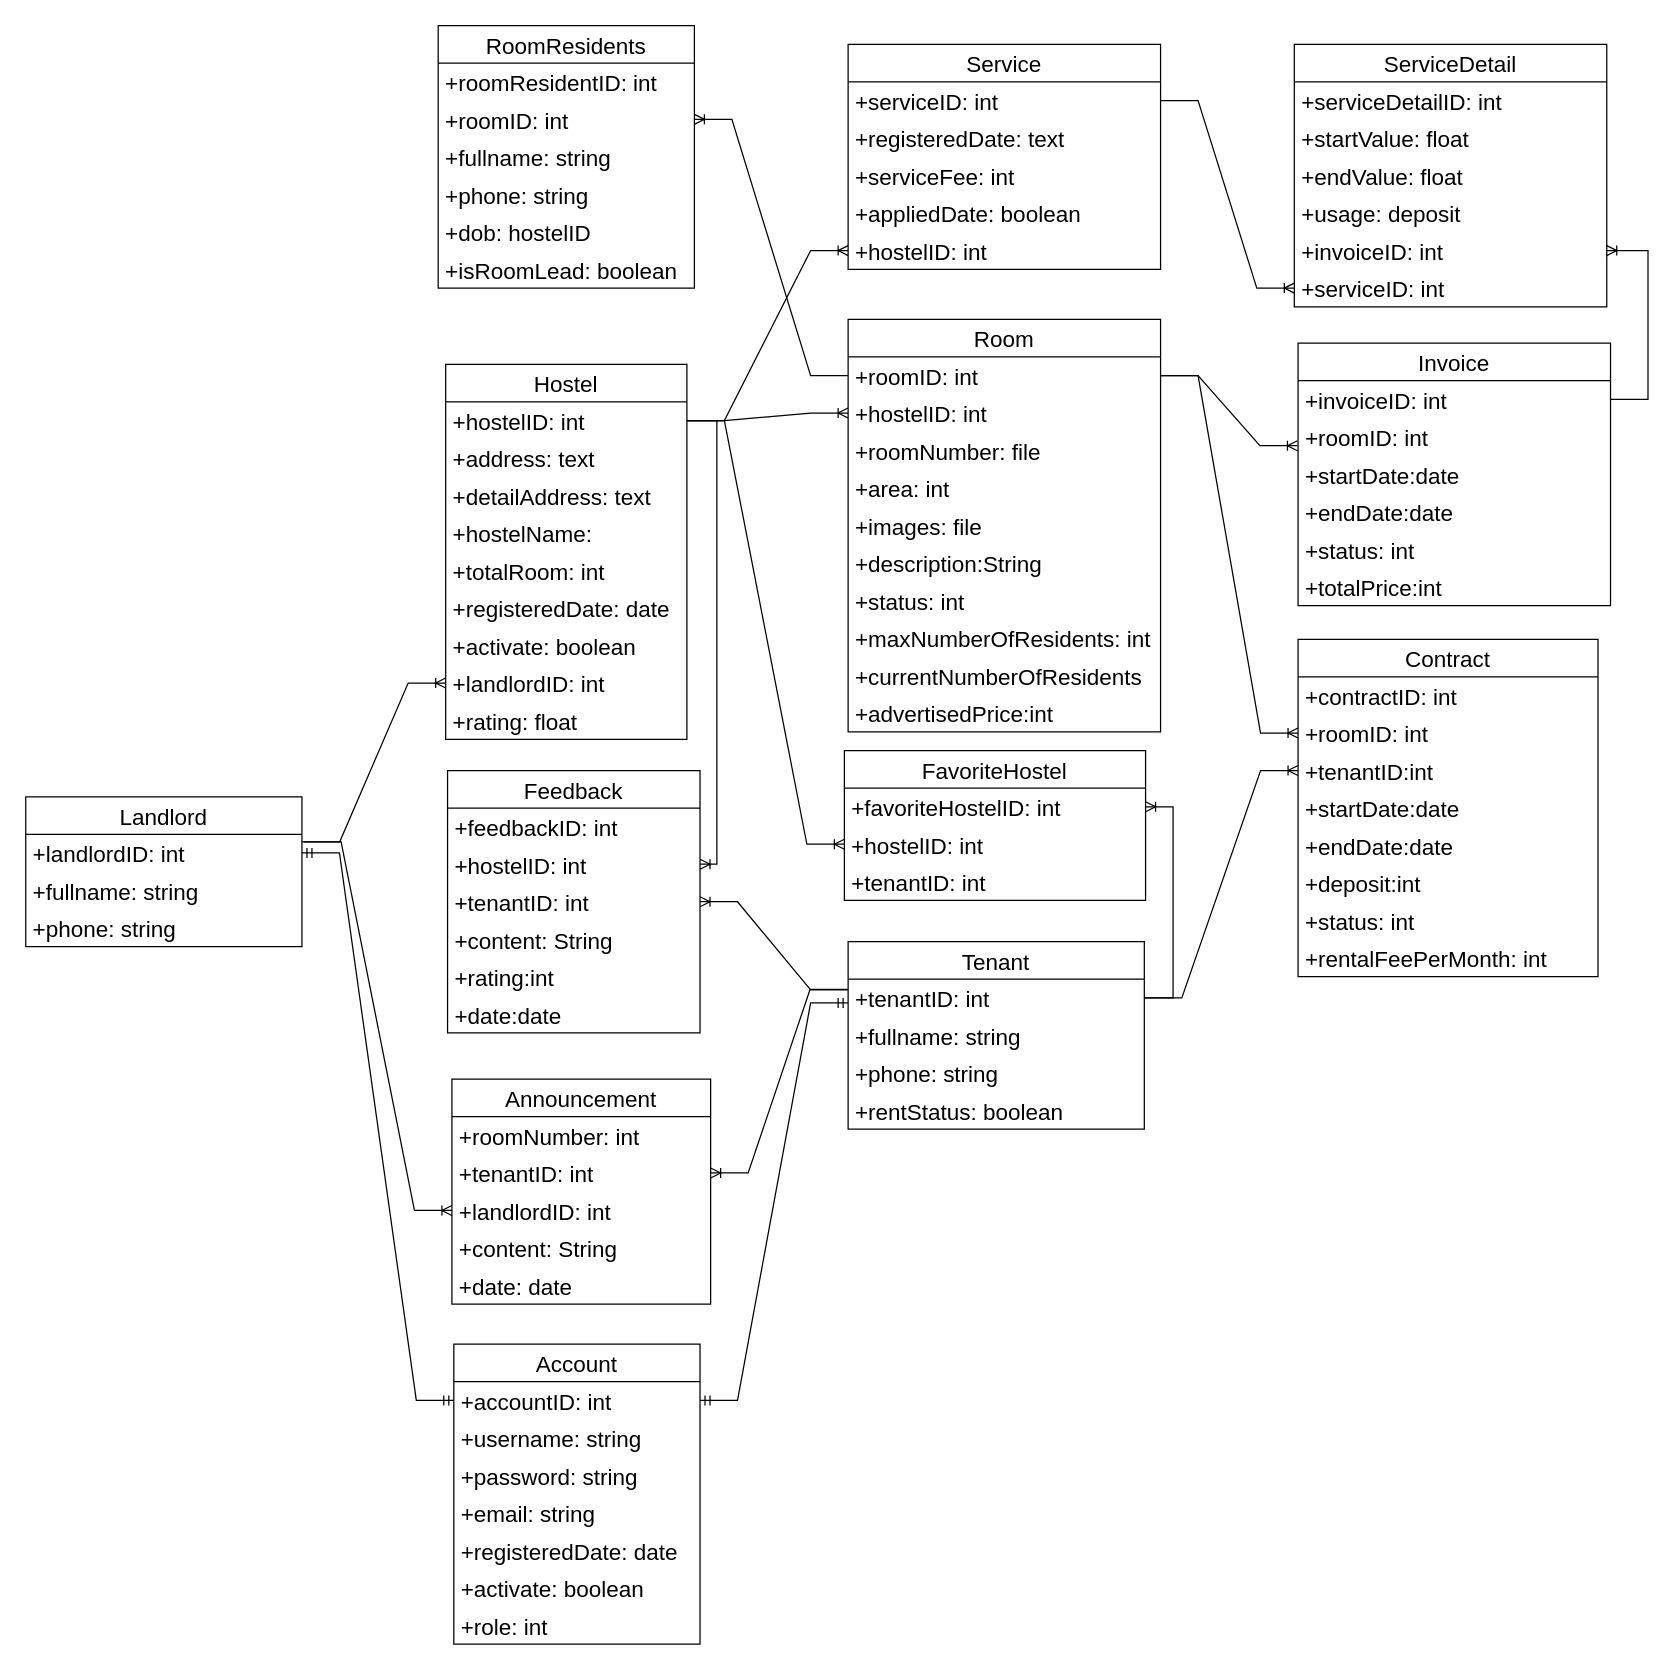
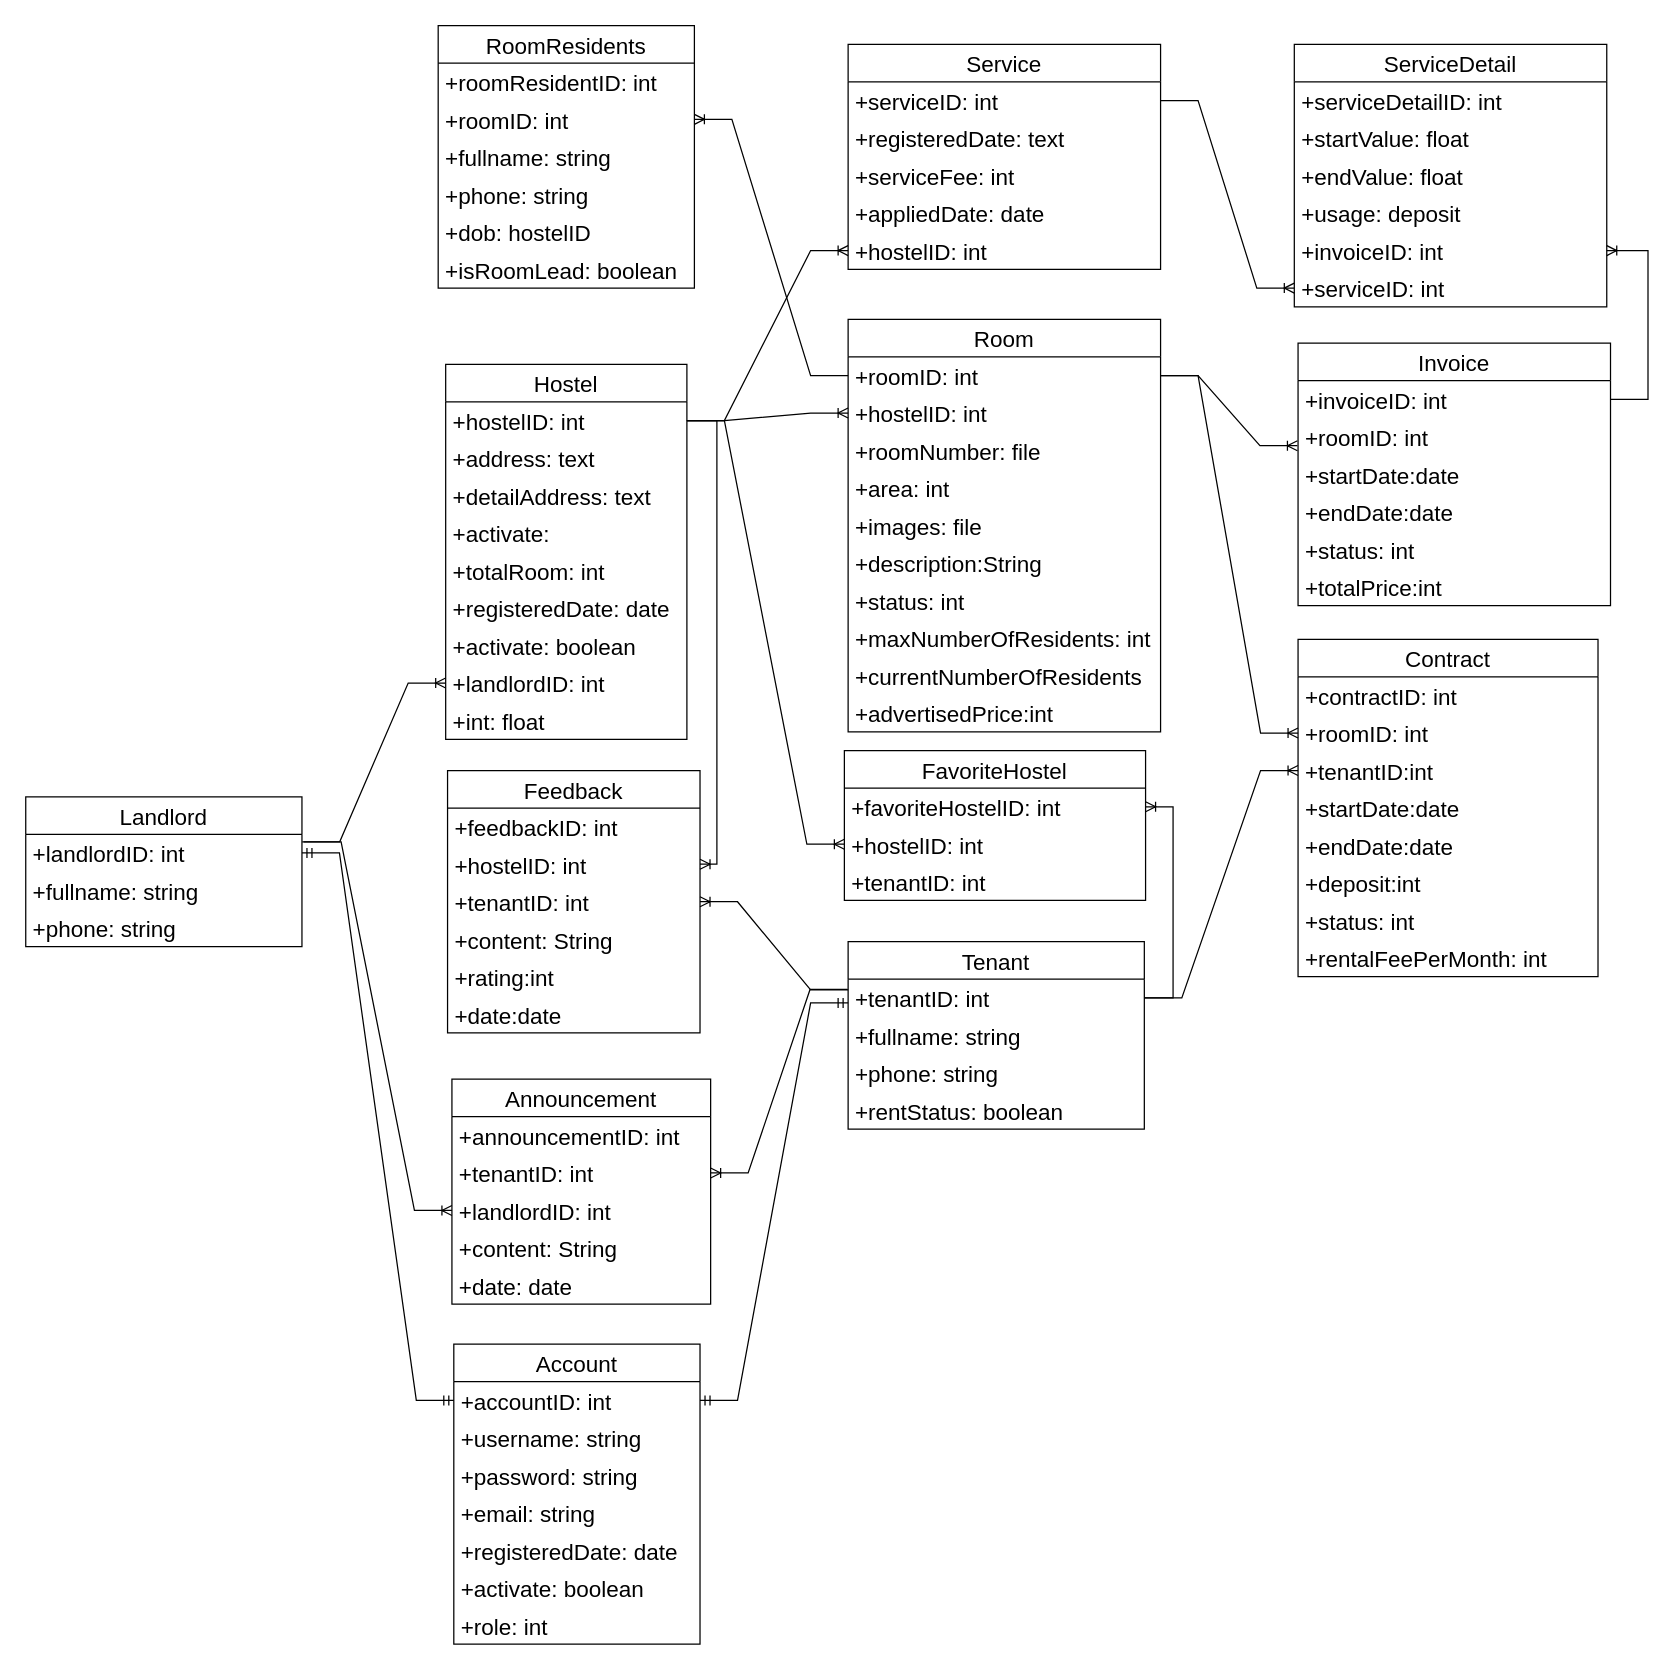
- <mxCell id="78" value="+appliedDate: boolean" style="text;strokeColor=none;fillColor=none;align=left;verticalAlign=middle;spacingLeft=4;spacingRight=4;overflow=hidden;points=[[0,0.5],[1,0.5]];portConstraint=eastwest;rotatable=0;fontSize=18;" vertex="1" parent="74"><mxGeometry y="120" width="250" height="30" as="geometry" /></mxCell>
+ <mxCell id="78" value="+appliedDate: date" style="text;strokeColor=none;fillColor=none;align=left;verticalAlign=middle;spacingLeft=4;spacingRight=4;overflow=hidden;points=[[0,0.5],[1,0.5]];portConstraint=eastwest;rotatable=0;fontSize=18;" vertex="1" parent="74"><mxGeometry y="120" width="250" height="30" as="geometry" /></mxCell>
- <mxCell id="11" value="+hostelName: " style="text;strokeColor=none;fillColor=none;align=left;verticalAlign=middle;spacingLeft=4;spacingRight=4;overflow=hidden;points=[[0,0.5],[1,0.5]];portConstraint=eastwest;rotatable=0;fontSize=18;" vertex="1" parent="7"><mxGeometry y="120" width="193" height="30" as="geometry" /></mxCell>
+ <mxCell id="11" value="+activate: " style="text;strokeColor=none;fillColor=none;align=left;verticalAlign=middle;spacingLeft=4;spacingRight=4;overflow=hidden;points=[[0,0.5],[1,0.5]];portConstraint=eastwest;rotatable=0;fontSize=18;" vertex="1" parent="7"><mxGeometry y="120" width="193" height="30" as="geometry" /></mxCell>
- <mxCell id="16" value="+rating: float" style="text;strokeColor=none;fillColor=none;align=left;verticalAlign=middle;spacingLeft=4;spacingRight=4;overflow=hidden;points=[[0,0.5],[1,0.5]];portConstraint=eastwest;rotatable=0;fontSize=18;" vertex="1" parent="7"><mxGeometry y="270" width="193" height="30" as="geometry" /></mxCell>
+ <mxCell id="16" value="+int: float" style="text;strokeColor=none;fillColor=none;align=left;verticalAlign=middle;spacingLeft=4;spacingRight=4;overflow=hidden;points=[[0,0.5],[1,0.5]];portConstraint=eastwest;rotatable=0;fontSize=18;" vertex="1" parent="7"><mxGeometry y="270" width="193" height="30" as="geometry" /></mxCell>
- <mxCell id="91" value="+roomNumber: int" style="text;strokeColor=none;fillColor=none;align=left;verticalAlign=middle;spacingLeft=4;spacingRight=4;overflow=hidden;points=[[0,0.5],[1,0.5]];portConstraint=eastwest;rotatable=0;fontSize=18;" vertex="1" parent="90"><mxGeometry y="30" width="207" height="30" as="geometry" /></mxCell>
+ <mxCell id="91" value="+announcementID: int" style="text;strokeColor=none;fillColor=none;align=left;verticalAlign=middle;spacingLeft=4;spacingRight=4;overflow=hidden;points=[[0,0.5],[1,0.5]];portConstraint=eastwest;rotatable=0;fontSize=18;" vertex="1" parent="90"><mxGeometry y="30" width="207" height="30" as="geometry" /></mxCell>
